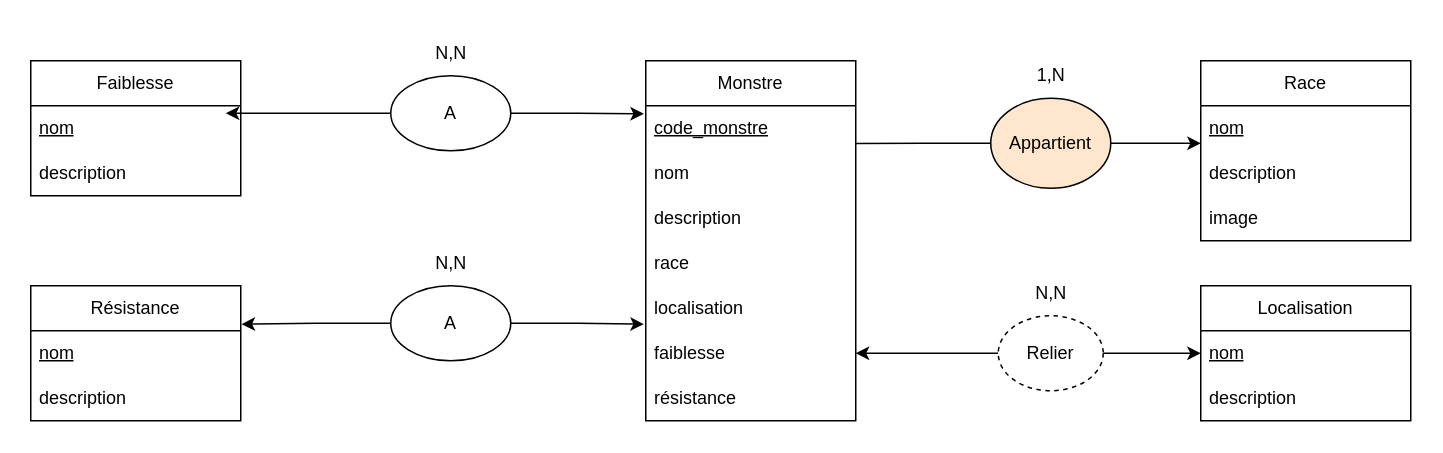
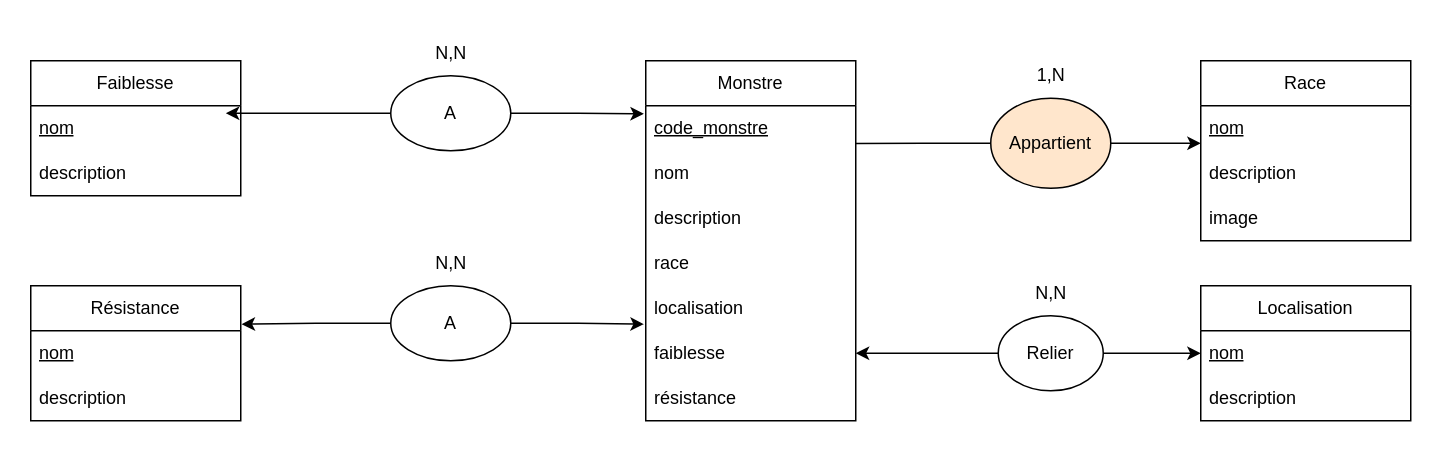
- <mxCell id="26" value="Relier" style="ellipse;whiteSpace=wrap;html=1;dashed=1;" parent="1" vertex="1"><mxGeometry x="665" y="210" width="70" height="50" as="geometry" /></mxCell>
+ <mxCell id="26" value="Relier" style="ellipse;whiteSpace=wrap;html=1;" parent="1" vertex="1"><mxGeometry x="665" y="210" width="70" height="50" as="geometry" /></mxCell>
